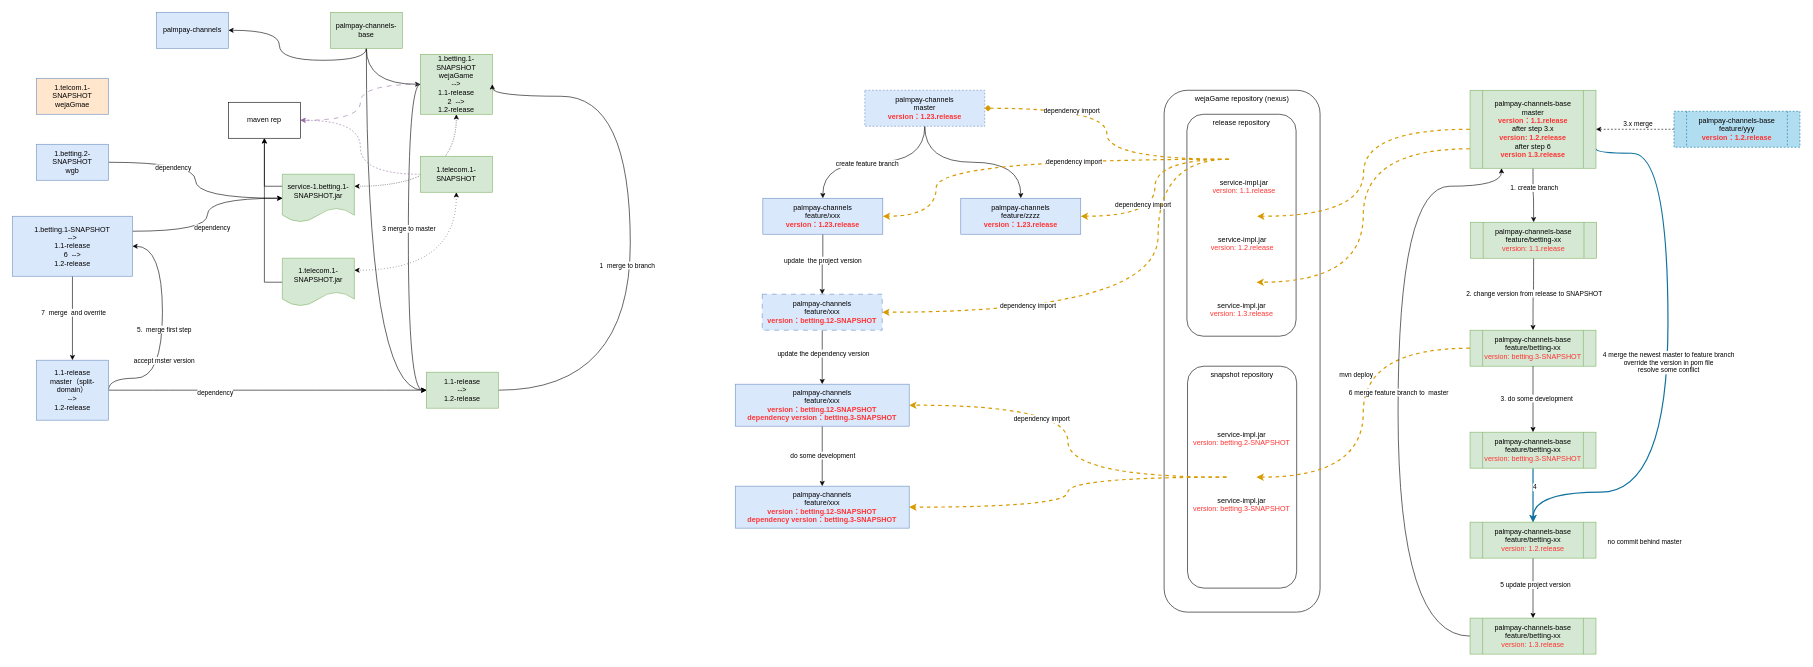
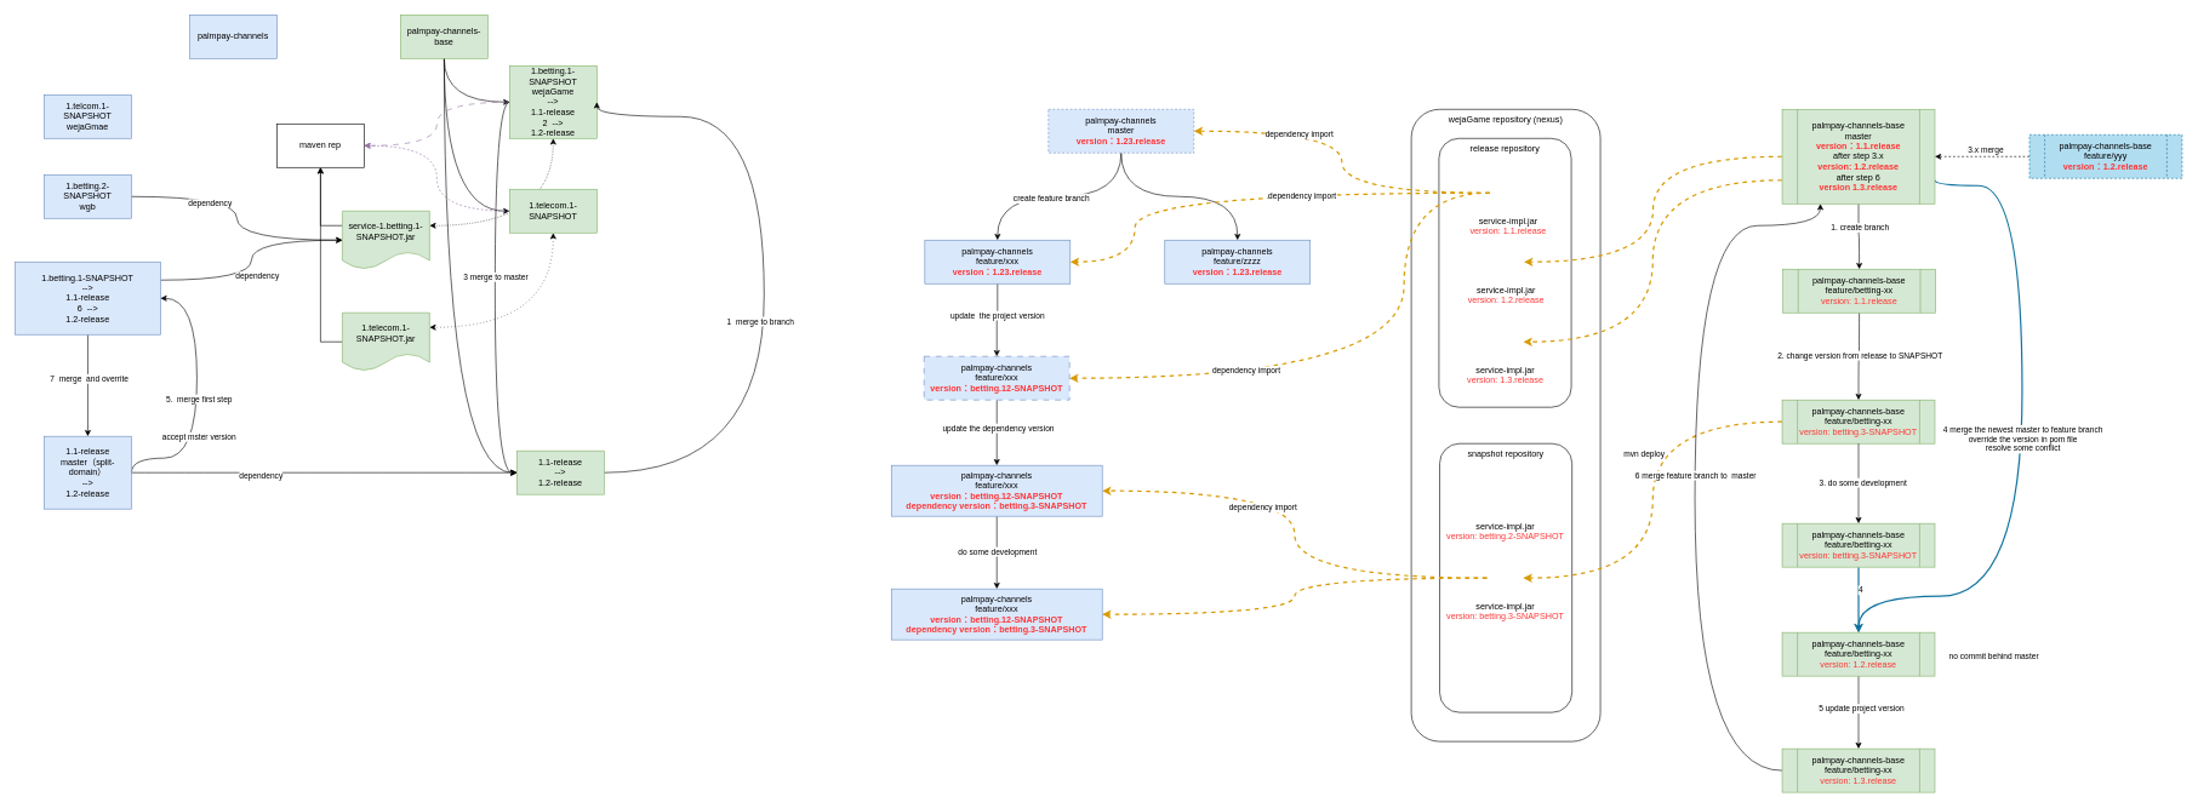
- <mxCell id="7" style="edgeStyle=orthogonalEdgeStyle;rounded=0;orthogonalLoop=1;jettySize=auto;html=1;exitX=0.5;exitY=1;exitDx=0;exitDy=0;curved=1;" edge="1" parent="1" source="9" target="5"><mxGeometry relative="1" as="geometry" /></mxCell>
+ <mxCell id="7" style="edgeStyle=orthogonalEdgeStyle;rounded=0;orthogonalLoop=1;jettySize=auto;html=1;entryX=0;entryY=0.5;entryDx=0;entryDy=0;exitX=0.5;exitY=1;exitDx=0;exitDy=0;curved=1;" edge="1" parent="1" source="9" target="20"><mxGeometry relative="1" as="geometry" /></mxCell>
- <mxCell id="12" value="1.telcom.1-SNAPSHOT&lt;br&gt;wejaGmae" style="rounded=0;whiteSpace=wrap;html=1;fillColor=#ffe6cc;strokeColor=#6c8ebf;" vertex="1" parent="1"><mxGeometry x="60" y="130" width="120" height="60" as="geometry" /></mxCell>
+ <mxCell id="12" value="1.telcom.1-SNAPSHOT&lt;br&gt;wejaGmae" style="rounded=0;whiteSpace=wrap;html=1;fillColor=#dae8fc;strokeColor=#6c8ebf;" vertex="1" parent="1"><mxGeometry x="60" y="130" width="120" height="60" as="geometry" /></mxCell>
- <mxCell id="68" style="edgeStyle=orthogonalEdgeStyle;rounded=0;orthogonalLoop=1;jettySize=auto;html=1;entryX=1;entryY=0.5;entryDx=0;entryDy=0;curved=1;fillColor=#ffe6cc;strokeColor=#d79b00;dashed=1;strokeWidth=2;endArrow=diamond;" edge="1" parent="1" source="74" target="61"><mxGeometry relative="1" as="geometry" /></mxCell>
+ <mxCell id="68" style="edgeStyle=orthogonalEdgeStyle;rounded=0;orthogonalLoop=1;jettySize=auto;html=1;entryX=1;entryY=0.5;entryDx=0;entryDy=0;curved=1;fillColor=#ffe6cc;strokeColor=#d79b00;dashed=1;strokeWidth=2;" edge="1" parent="1" source="74" target="61"><mxGeometry relative="1" as="geometry" /></mxCell>
- <mxCell id="66" style="edgeStyle=orthogonalEdgeStyle;rounded=0;orthogonalLoop=1;jettySize=auto;html=1;entryX=1;entryY=0.5;entryDx=0;entryDy=0;curved=1;fillColor=#ffe6cc;strokeColor=#d79b00;strokeWidth=2;dashed=1;" edge="1" parent="1" source="74" target="65"><mxGeometry relative="1" as="geometry" /></mxCell>
- <mxCell id="67" value="dependency import" style="edgeLabel;html=1;align=center;verticalAlign=middle;resizable=0;points=[];" vertex="1" connectable="0" parent="66"><mxGeometry x="0.615" y="3" relative="1" as="geometry"><mxPoint x="37" y="-23" as="offset" /></mxGeometry></mxCell>
